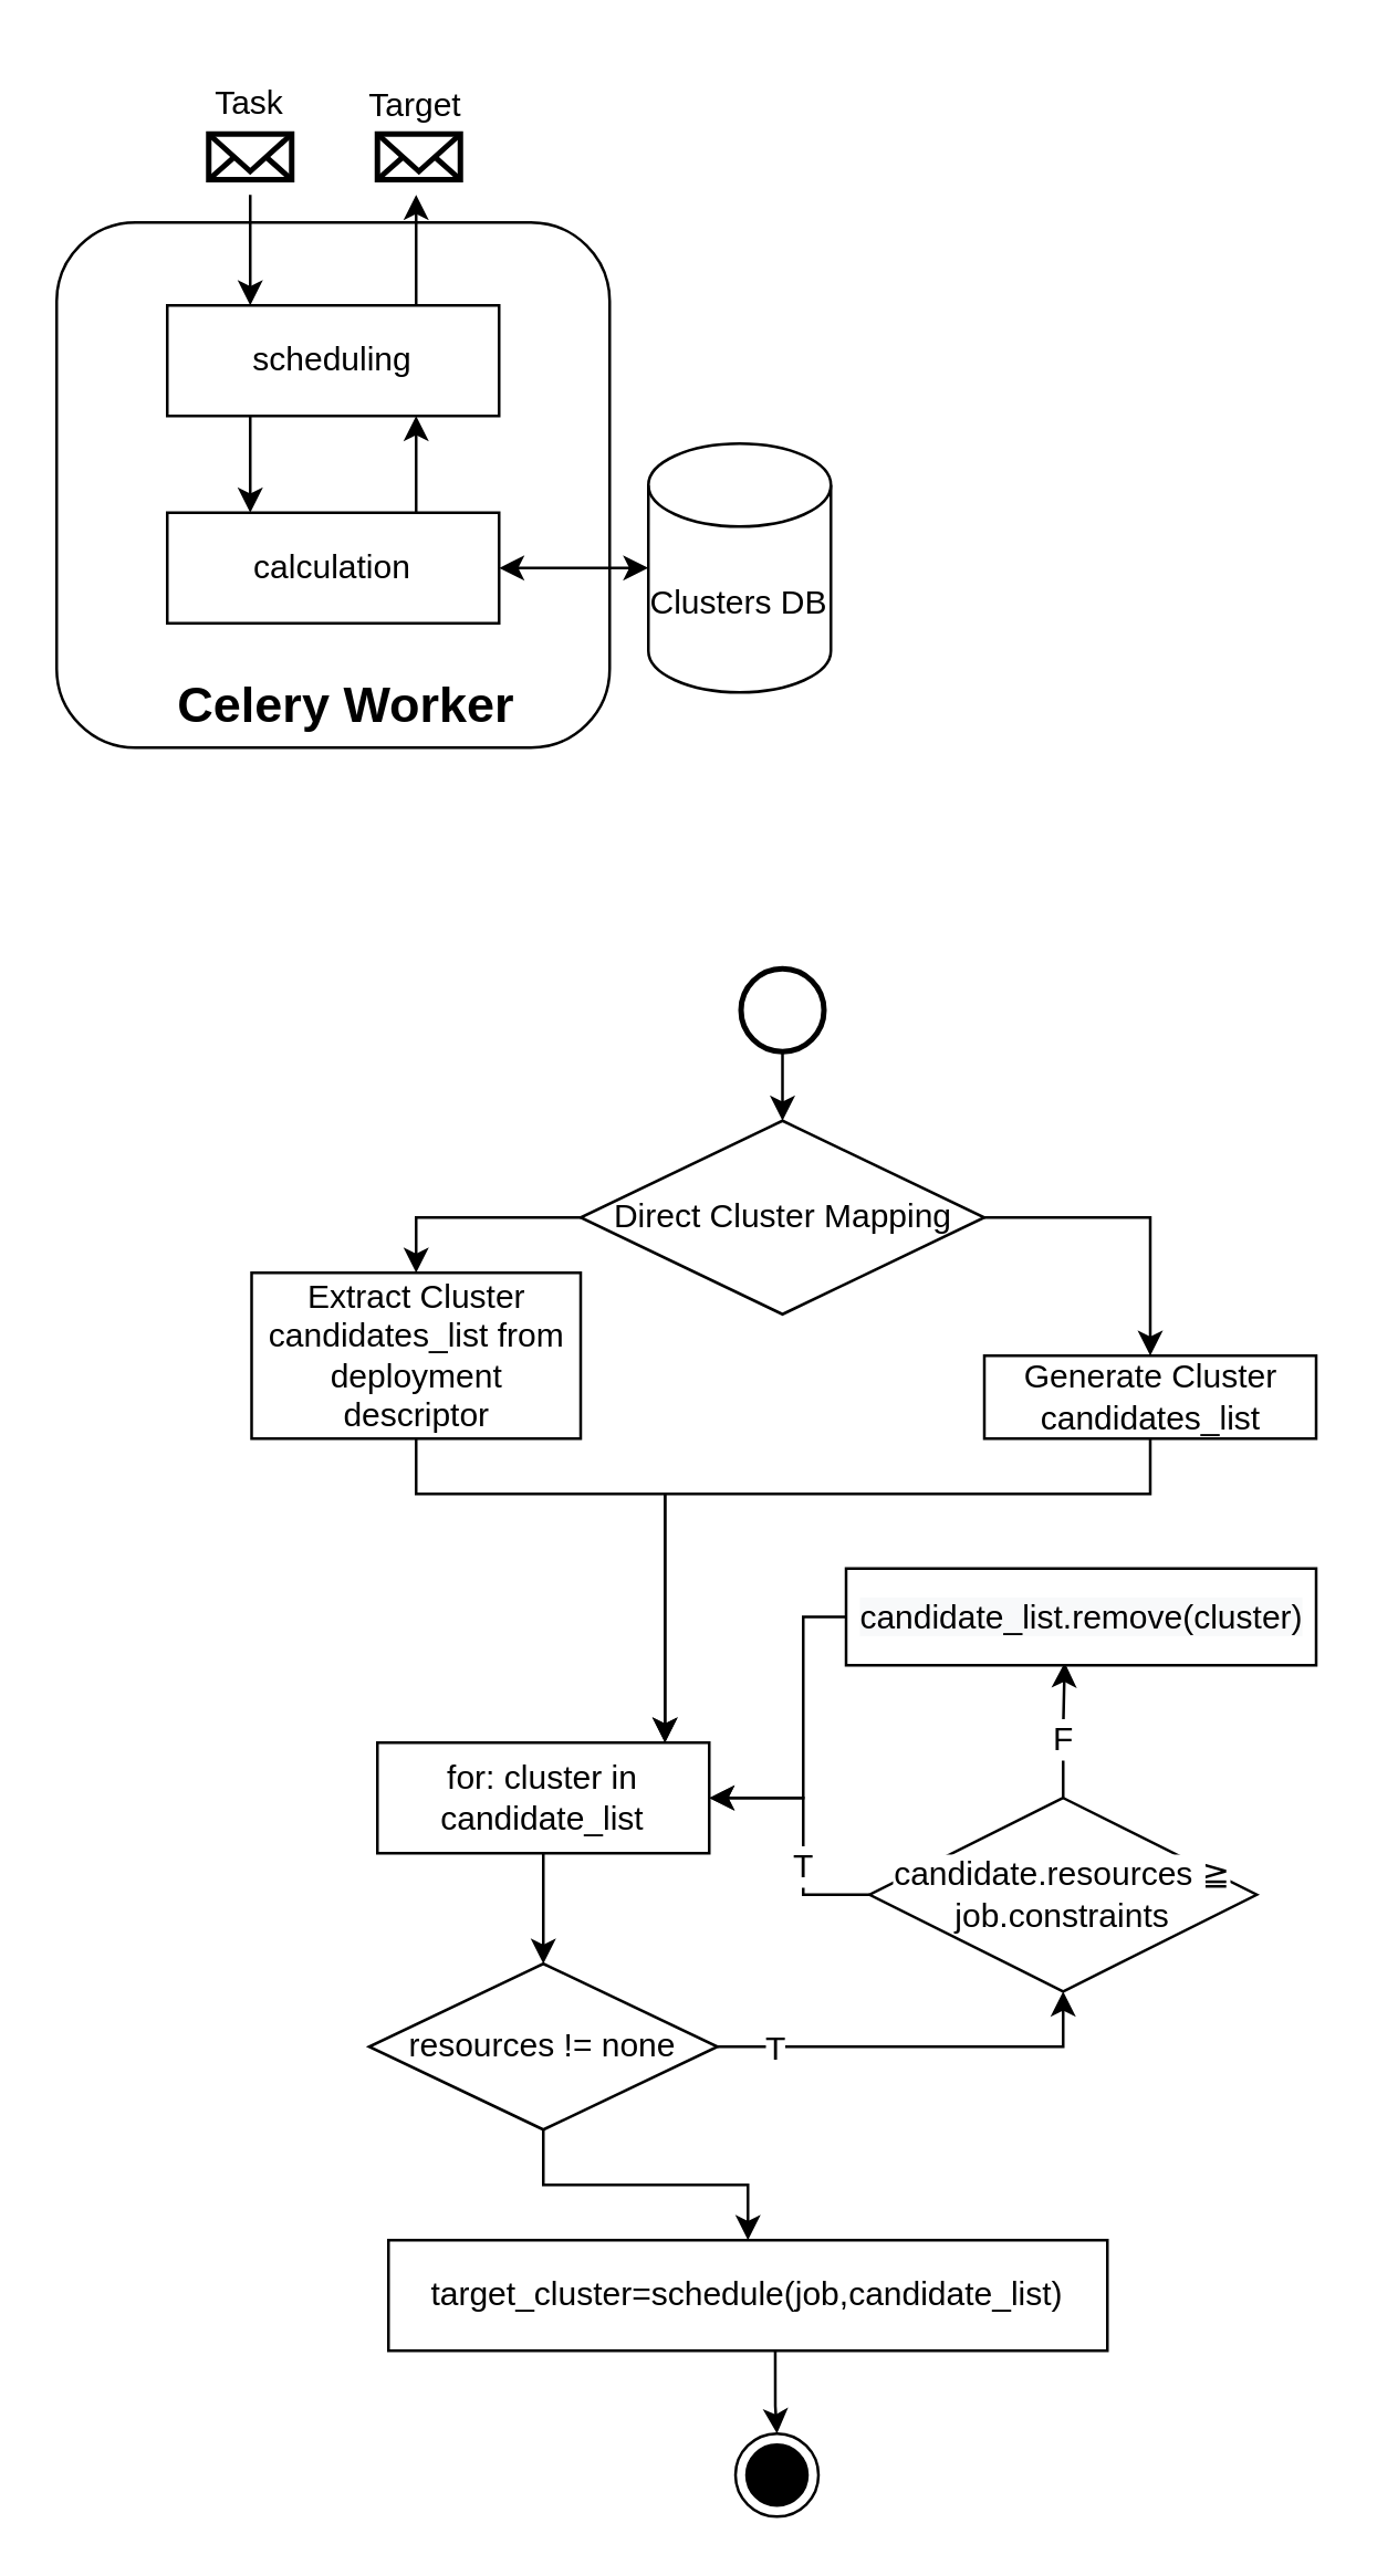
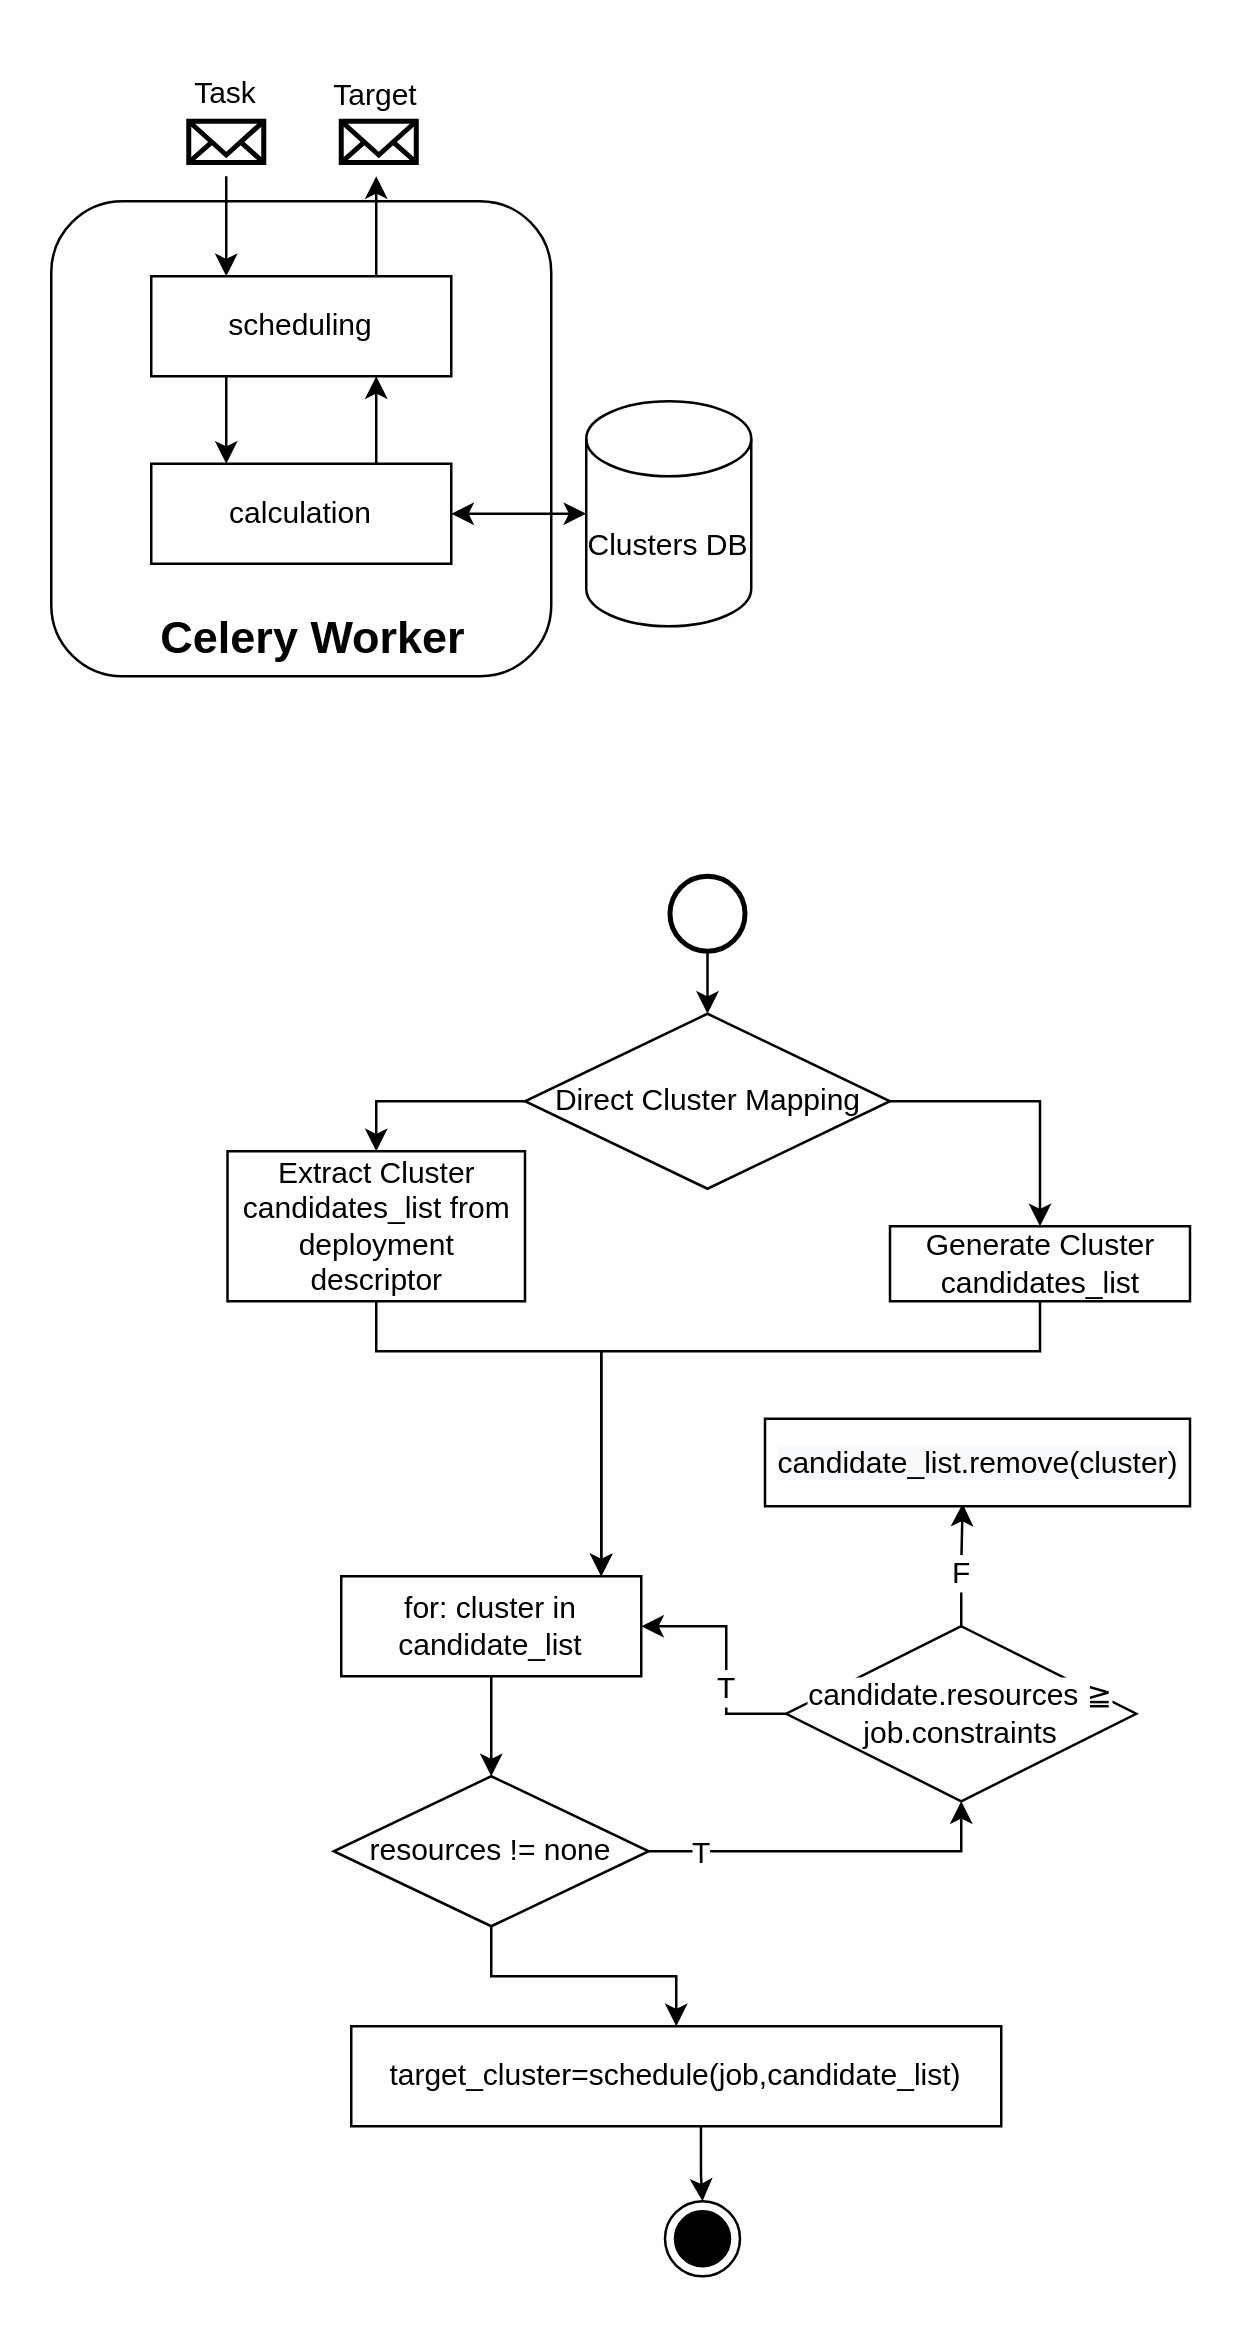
- <mxCell id="33" style="edgeStyle=orthogonalEdgeStyle;rounded=0;orthogonalLoop=1;jettySize=auto;html=1;exitX=0;exitY=0.5;exitDx=0;exitDy=0;entryX=1;entryY=0.5;entryDx=0;entryDy=0;fontSize=12;startArrow=none;startFill=0;" edge="1" parent="1" source="34" target="32"><mxGeometry relative="1" as="geometry"><Array as="points"><mxPoint x="290" y="585" /><mxPoint x="290" y="650" /></Array></mxGeometry></mxCell>
